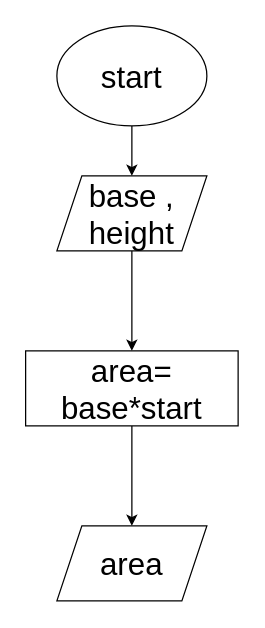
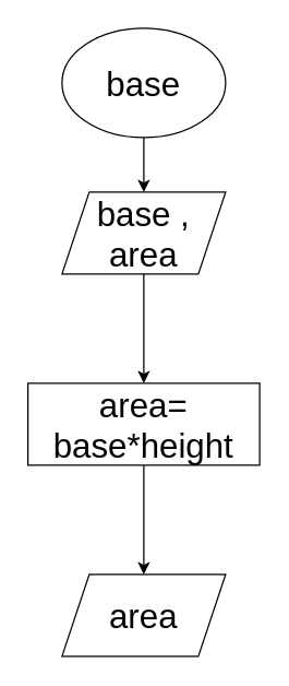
- <mxCell id="3" value="&lt;font style=&quot;font-size: 25px;&quot;&gt;start&lt;/font&gt;" style="ellipse;whiteSpace=wrap;html=1;" vertex="1" parent="1"><mxGeometry x="45" y="20" width="120" height="80" as="geometry" /></mxCell>
+ <mxCell id="3" value="&lt;font style=&quot;font-size: 25px;&quot;&gt;base&lt;/font&gt;" style="ellipse;whiteSpace=wrap;html=1;" vertex="1" parent="1"><mxGeometry x="45" y="20" width="120" height="80" as="geometry" /></mxCell>
- <mxCell id="5" value="base , height" style="shape=parallelogram;perimeter=parallelogramPerimeter;whiteSpace=wrap;html=1;fixedSize=1;fontSize=25;" vertex="1" parent="1"><mxGeometry x="45" y="140" width="120" height="60" as="geometry" /></mxCell>
+ <mxCell id="5" value="base , area" style="shape=parallelogram;perimeter=parallelogramPerimeter;whiteSpace=wrap;html=1;fixedSize=1;fontSize=25;" vertex="1" parent="1"><mxGeometry x="45" y="140" width="120" height="60" as="geometry" /></mxCell>
- <mxCell id="7" value="area= base*start" style="whiteSpace=wrap;html=1;fontSize=25;" vertex="1" parent="1"><mxGeometry x="20" y="280" width="170" height="60" as="geometry" /></mxCell>
+ <mxCell id="7" value="area= base*height" style="whiteSpace=wrap;html=1;fontSize=25;" vertex="1" parent="1"><mxGeometry x="20" y="280" width="170" height="60" as="geometry" /></mxCell>
